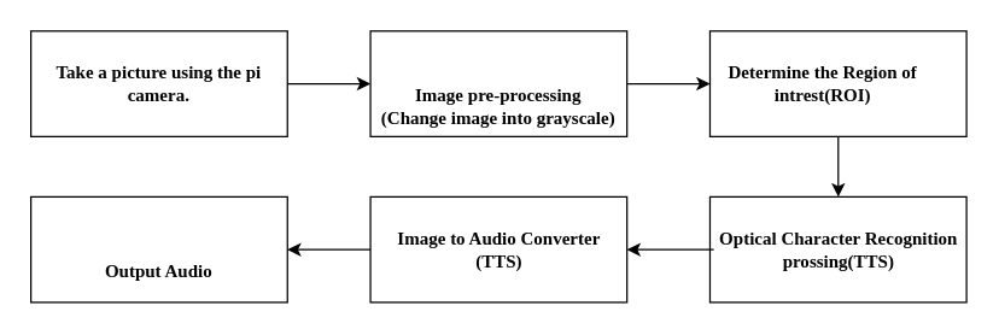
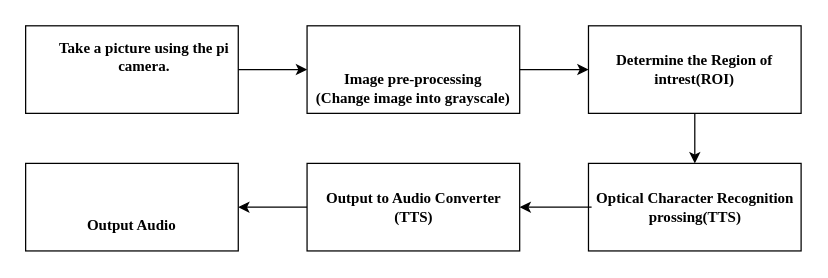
- <mxCell id="4" value="&lt;font face=&quot;Verdana&quot; size=&quot;1&quot;&gt;&lt;b style=&quot;font-size: 12px&quot;&gt;Take a picture using the pi camera.&lt;/b&gt;&lt;/font&gt;" style="text;html=1;strokeColor=none;fillColor=none;align=center;verticalAlign=middle;whiteSpace=wrap;rounded=0;" vertex="1" parent="1"><mxGeometry x="35" y="40" width="140" height="30" as="geometry" /></mxCell>
+ <mxCell id="4" value="&lt;font face=&quot;Verdana&quot; size=&quot;1&quot;&gt;&lt;b style=&quot;font-size: 12px&quot;&gt;Take a picture using the pi camera.&lt;/b&gt;&lt;/font&gt;" style="text;html=1;strokeColor=none;fillColor=none;align=center;verticalAlign=middle;whiteSpace=wrap;rounded=0;" vertex="1" parent="1"><mxGeometry x="45" y="30" width="140" height="30" as="geometry" /></mxCell>
- <mxCell id="10" value="&lt;font face=&quot;Verdana&quot; size=&quot;1&quot;&gt;&lt;b style=&quot;font-size: 12px&quot;&gt;Determine the Region of intrest(ROI)&lt;/b&gt;&lt;/font&gt;" style="text;html=1;strokeColor=none;fillColor=none;align=center;verticalAlign=middle;whiteSpace=wrap;rounded=0;" vertex="1" parent="1"><mxGeometry x="475" y="30" width="140" height="50" as="geometry" /></mxCell>
+ <mxCell id="10" value="&lt;font face=&quot;Verdana&quot; size=&quot;1&quot;&gt;&lt;b style=&quot;font-size: 12px&quot;&gt;Determine the Region of intrest(ROI)&lt;/b&gt;&lt;/font&gt;" style="text;html=1;strokeColor=none;fillColor=none;align=center;verticalAlign=middle;whiteSpace=wrap;rounded=0;" vertex="1" parent="1"><mxGeometry x="485" y="30" width="140" height="50" as="geometry" /></mxCell>
- <mxCell id="16" value="&lt;font face=&quot;Verdana&quot; size=&quot;1&quot;&gt;&lt;b style=&quot;font-size: 12px&quot;&gt;Image to Audio Converter&lt;br&gt;(TTS)&lt;br&gt;&lt;/b&gt;&lt;/font&gt;" style="text;html=1;strokeColor=none;fillColor=none;align=center;verticalAlign=middle;whiteSpace=wrap;rounded=0;" vertex="1" parent="1"><mxGeometry x="257.5" y="145" width="145" height="40" as="geometry" /></mxCell>
+ <mxCell id="16" value="&lt;font face=&quot;Verdana&quot; size=&quot;1&quot;&gt;&lt;b style=&quot;font-size: 12px&quot;&gt;Output to Audio Converter&lt;br&gt;(TTS)&lt;br&gt;&lt;/b&gt;&lt;/font&gt;" style="text;html=1;strokeColor=none;fillColor=none;align=center;verticalAlign=middle;whiteSpace=wrap;rounded=0;" vertex="1" parent="1"><mxGeometry x="257.5" y="145" width="145" height="40" as="geometry" /></mxCell>
